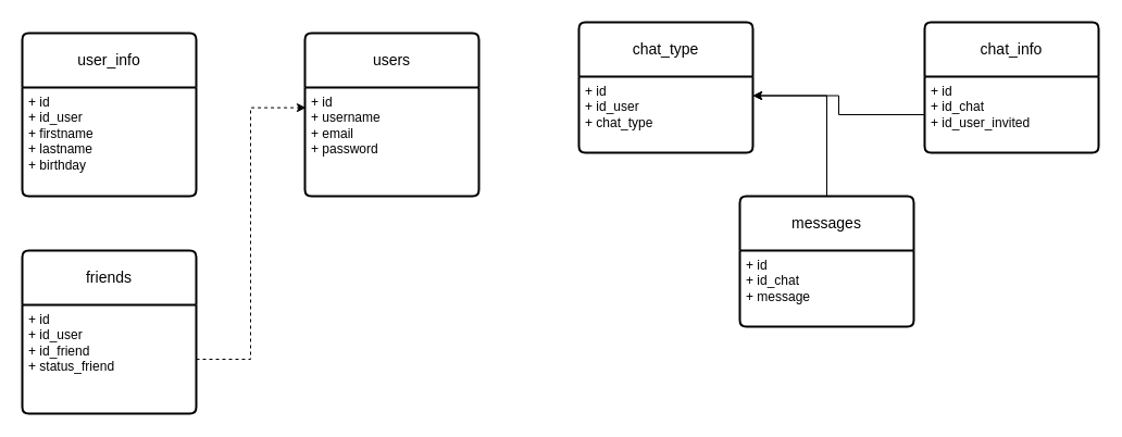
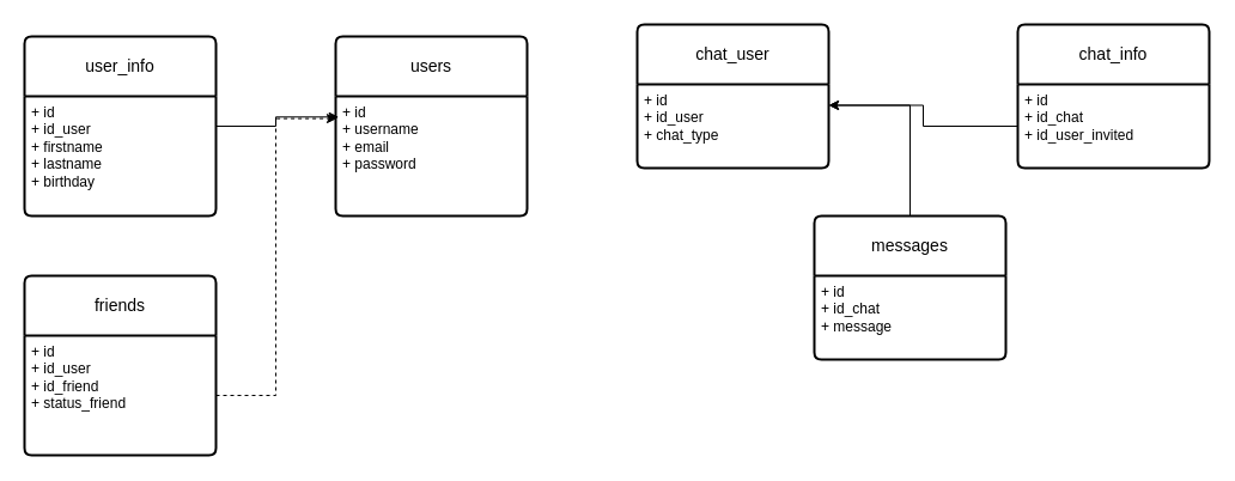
- <mxCell id="12" value="chat_type" style="swimlane;childLayout=stackLayout;horizontal=1;startSize=50;horizontalStack=0;rounded=1;fontSize=14;fontStyle=0;strokeWidth=2;resizeParent=0;resizeLast=1;shadow=0;dashed=0;align=center;arcSize=4;whiteSpace=wrap;html=1;" vertex="1" parent="1"><mxGeometry x="532" y="20" width="160" height="120" as="geometry"><mxRectangle x="580" y="50" width="140" height="50" as="alternateBounds" /></mxGeometry></mxCell>
+ <mxCell id="12" value="chat_user" style="swimlane;childLayout=stackLayout;horizontal=1;startSize=50;horizontalStack=0;rounded=1;fontSize=14;fontStyle=0;strokeWidth=2;resizeParent=0;resizeLast=1;shadow=0;dashed=0;align=center;arcSize=4;whiteSpace=wrap;html=1;" vertex="1" parent="1"><mxGeometry x="532" y="20" width="160" height="120" as="geometry"><mxRectangle x="580" y="50" width="140" height="50" as="alternateBounds" /></mxGeometry></mxCell>
+ <mxCell id="11" style="edgeStyle=orthogonalEdgeStyle;rounded=0;orthogonalLoop=1;jettySize=auto;html=1;entryX=0.017;entryY=0.173;entryDx=0;entryDy=0;entryPerimeter=0;" edge="1" parent="1" source="7" target="3"><mxGeometry relative="1" as="geometry" /></mxCell>
